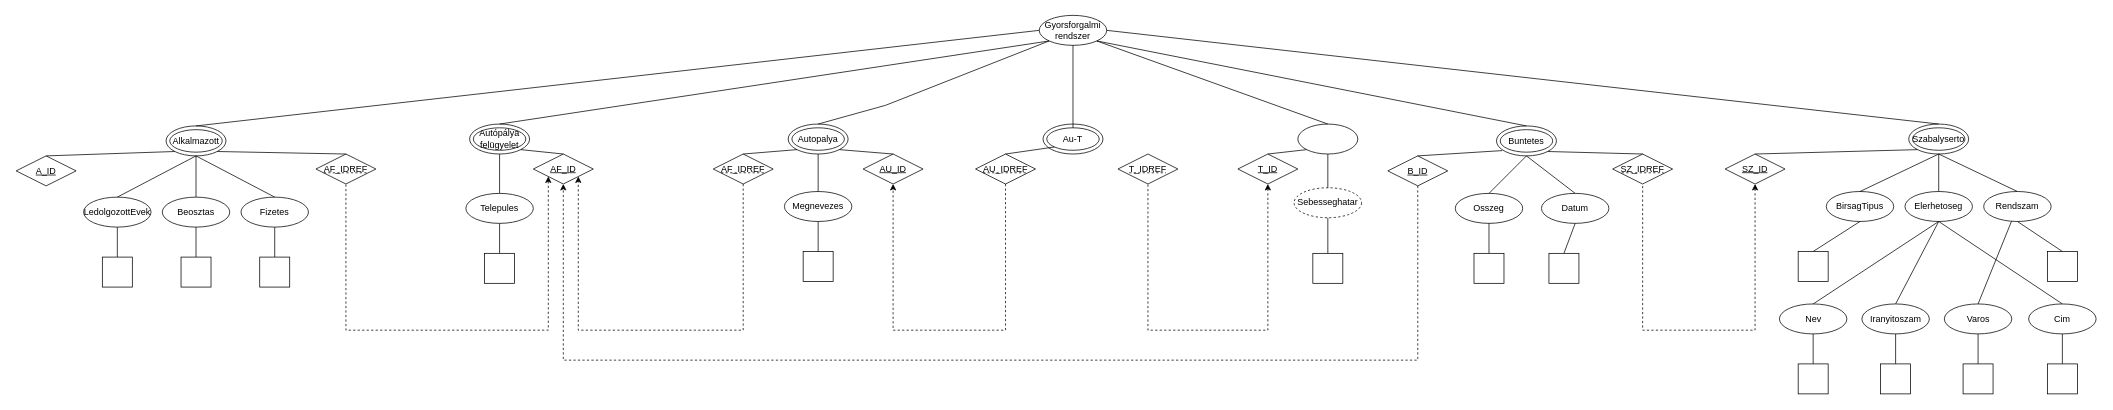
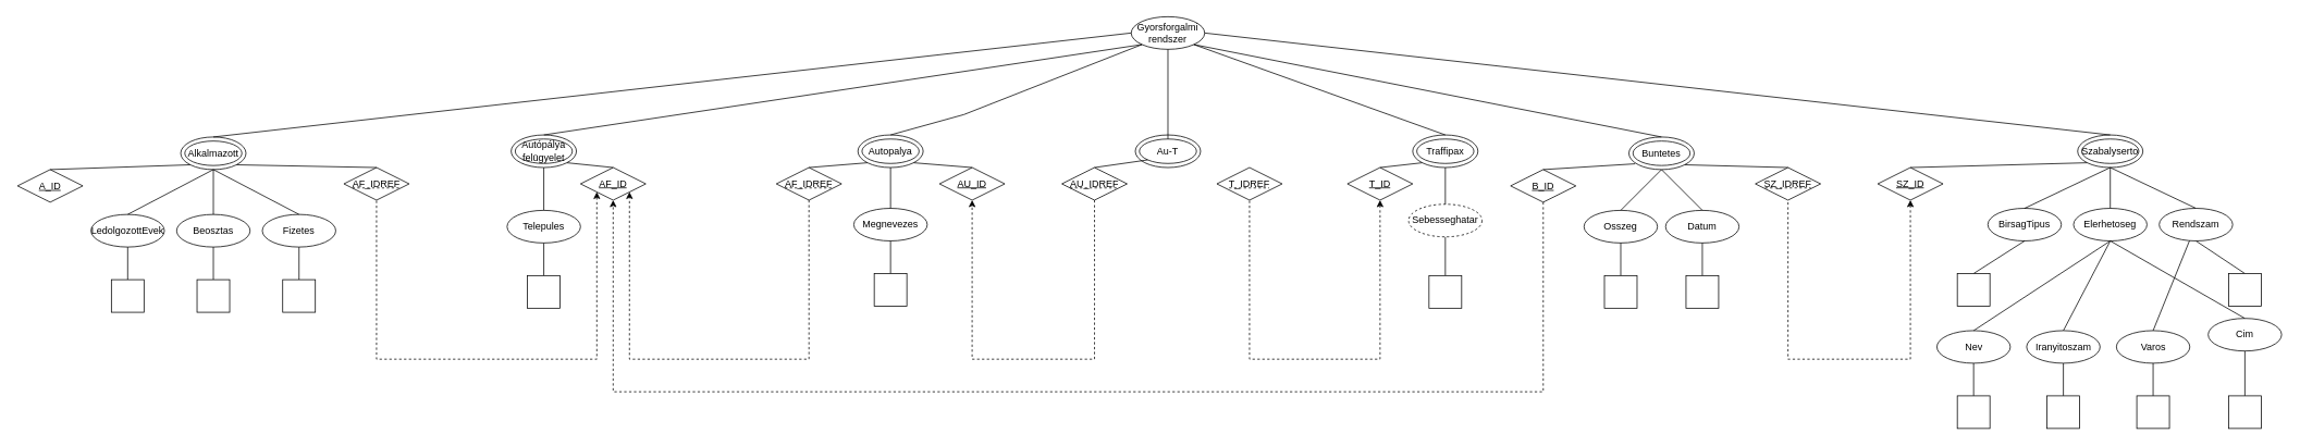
+ <mxCell id="17" value="Traffipax" style="ellipse;whiteSpace=wrap;html=1;" parent="1" vertex="1"><mxGeometry x="1735" y="170" width="70" height="30" as="geometry" /></mxCell>
- <mxCell id="37" value="Datum" style="ellipse;whiteSpace=wrap;html=1;" parent="1" vertex="1"><mxGeometry x="2055" y="257.5" width="90" height="40" as="geometry" /></mxCell>
+ <mxCell id="37" value="Datum" style="ellipse;whiteSpace=wrap;html=1;" parent="1" vertex="1"><mxGeometry x="2040" y="257.5" width="90" height="40" as="geometry" /></mxCell>
- <mxCell id="54" value="Cim" style="ellipse;whiteSpace=wrap;html=1;" parent="1" vertex="1"><mxGeometry x="2705" y="405" width="90" height="40" as="geometry" /></mxCell>
+ <mxCell id="54" value="Cim" style="ellipse;whiteSpace=wrap;html=1;" parent="1" vertex="1"><mxGeometry x="2705" y="390" width="90" height="40" as="geometry" /></mxCell>
